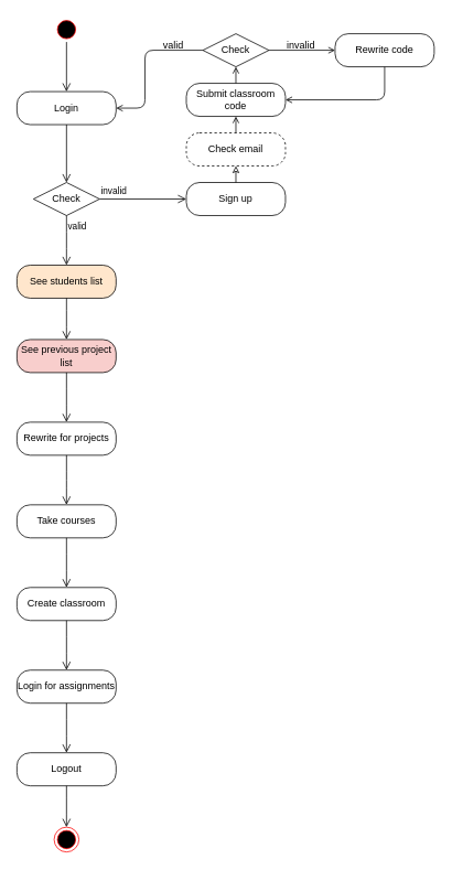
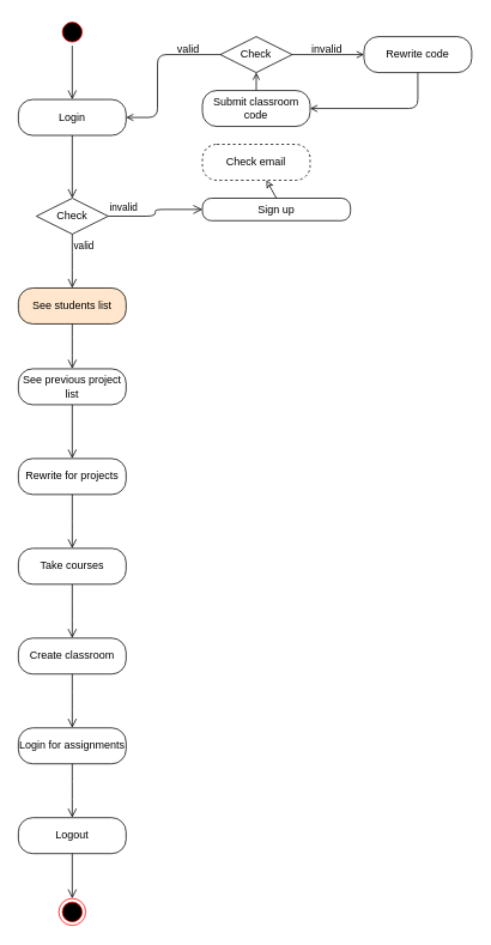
- <mxCell id="16" value="" style="endArrow=open;html=1;strokeColor=#000000;strokeWidth=1;exitX=0.5;exitY=0;exitDx=0;exitDy=0;endFill=0;" edge="1" parent="1" source="12" target="14"><mxGeometry width="50" height="50" relative="1" as="geometry"><mxPoint x="265" y="180" as="sourcePoint" /><mxPoint x="315" y="130" as="targetPoint" /></mxGeometry></mxCell>
- <mxCell id="11" value="Sign up" style="rounded=1;whiteSpace=wrap;html=1;arcSize=40;fontColor=#000000;fillColor=#FFFFFF;strokeColor=#000000;" vertex="1" parent="1"><mxGeometry x="225" y="220" width="120" height="40" as="geometry" /></mxCell>
+ <mxCell id="11" value="Sign up" style="rounded=1;whiteSpace=wrap;html=1;arcSize=40;fontColor=#000000;fillColor=#FFFFFF;strokeColor=#000000;" vertex="1" parent="1"><mxGeometry x="225" y="220" width="165" height="25" as="geometry" /></mxCell>
- <mxCell id="24" value="See previous project list" style="rounded=1;whiteSpace=wrap;html=1;arcSize=40;fontColor=#000000;fillColor=#f8cecc;strokeColor=#000000;" vertex="1" parent="1"><mxGeometry x="20" y="410" width="120" height="40" as="geometry" /></mxCell>
+ <mxCell id="24" value="See previous project list" style="rounded=1;whiteSpace=wrap;html=1;arcSize=40;fontColor=#000000;fillColor=#FFFFFF;strokeColor=#000000;" vertex="1" parent="1"><mxGeometry x="20" y="410" width="120" height="40" as="geometry" /></mxCell>
